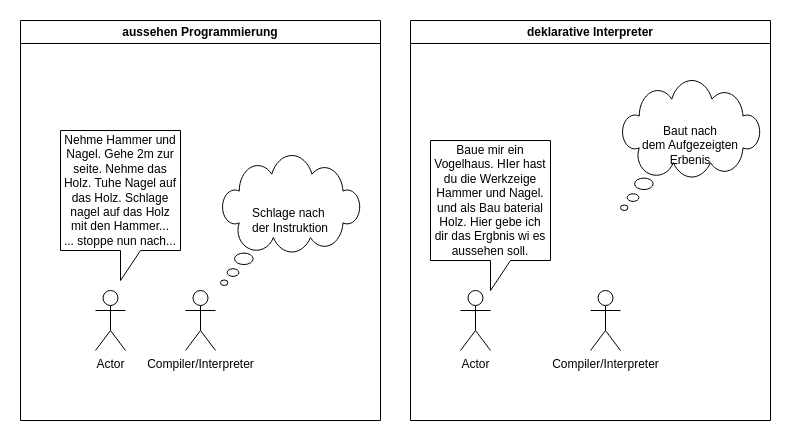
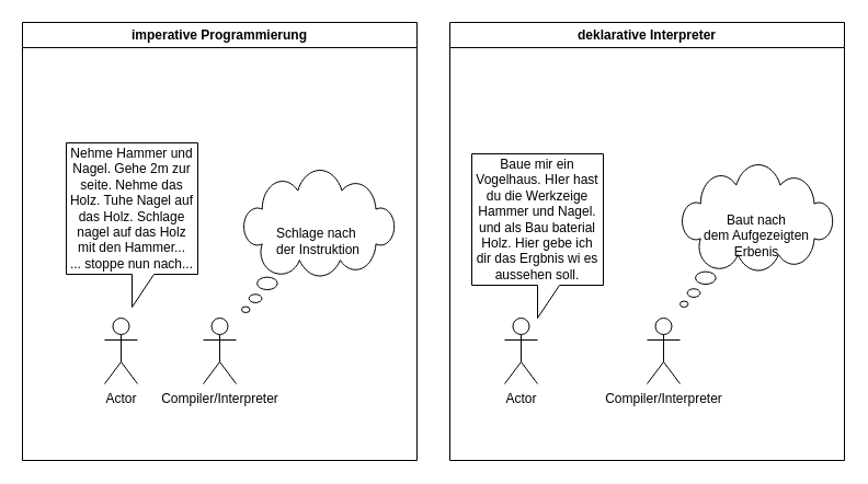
- <mxCell id="7" value="aussehen Programmierung" style="swimlane;whiteSpace=wrap;html=1;" vertex="1" parent="1"><mxGeometry x="20" y="20" width="360" height="400" as="geometry" /></mxCell>
+ <mxCell id="7" value="imperative Programmierung" style="swimlane;whiteSpace=wrap;html=1;" vertex="1" parent="1"><mxGeometry x="20" y="20" width="360" height="400" as="geometry" /></mxCell>
- <mxCell id="5" value="Baut nach&lt;div&gt;dem Aufgezeigten Erbenis&lt;/div&gt;" style="whiteSpace=wrap;html=1;shape=mxgraph.basic.cloud_callout" vertex="1" parent="2"><mxGeometry x="210" y="60" width="140" height="130" as="geometry" /></mxCell>
+ <mxCell id="5" value="Baut nach&lt;div&gt;dem Aufgezeigten Erbenis&lt;/div&gt;" style="whiteSpace=wrap;html=1;shape=mxgraph.basic.cloud_callout" vertex="1" parent="2"><mxGeometry x="210" y="130" width="140" height="130" as="geometry" /></mxCell>
